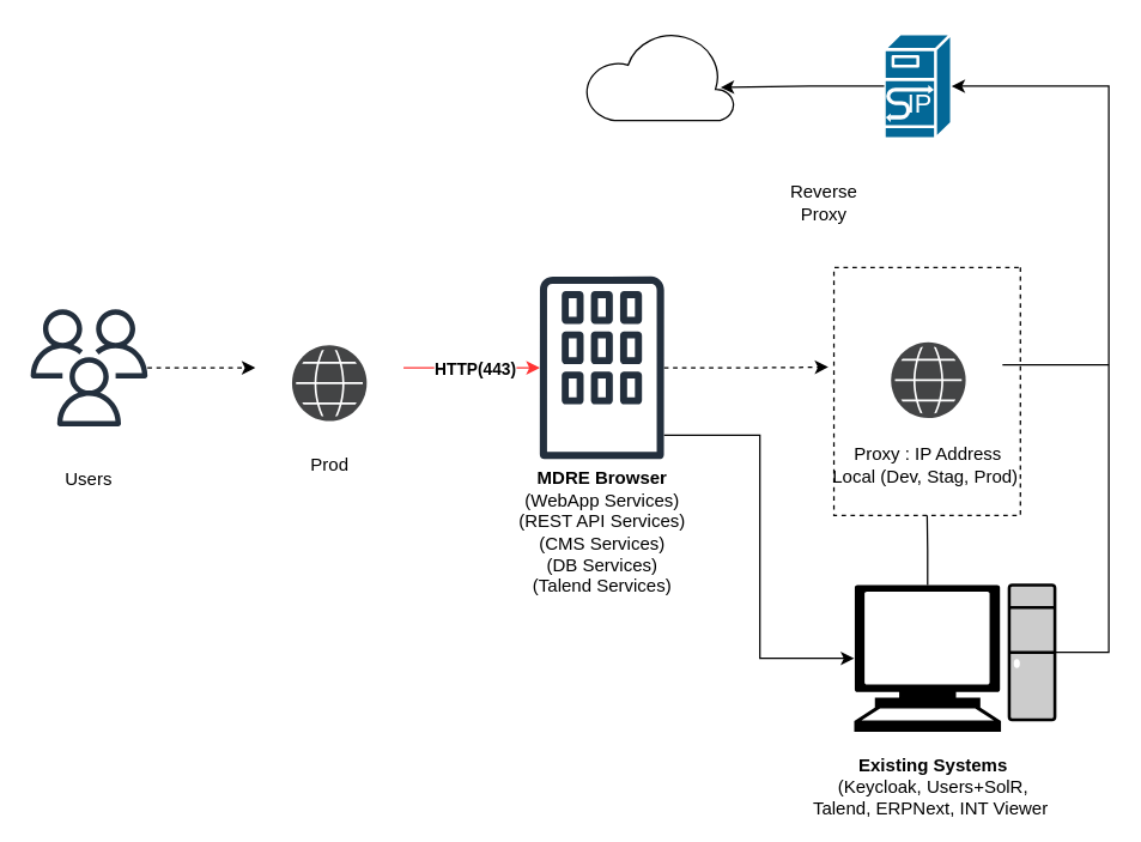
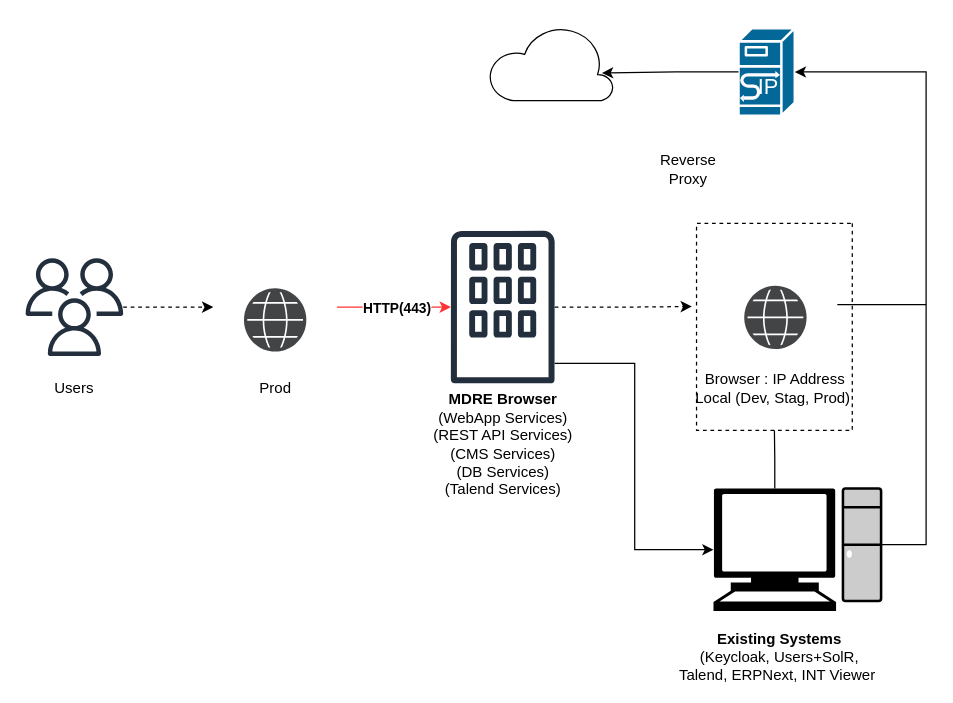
- <mxCell id="20" value="Proxy : IP Address Local (Dev, Stag, Prod)&amp;nbsp;" style="text;html=1;align=center;verticalAlign=middle;whiteSpace=wrap;rounded=0;" vertex="1" parent="1"><mxGeometry x="554.25" y="294.5" width="130.5" height="30" as="geometry" /></mxCell>
+ <mxCell id="20" value="Browser : IP Address Local (Dev, Stag, Prod)&amp;nbsp;" style="text;html=1;align=center;verticalAlign=middle;whiteSpace=wrap;rounded=0;" vertex="1" parent="1"><mxGeometry x="554.25" y="294.5" width="130.5" height="30" as="geometry" /></mxCell>
- <mxCell id="19" value="Users" style="text;html=1;align=center;verticalAlign=middle;whiteSpace=wrap;rounded=0;" vertex="1" parent="1"><mxGeometry x="29" y="304.5" width="60" height="30" as="geometry" /></mxCell>
+ <mxCell id="19" value="Users" style="text;html=1;align=center;verticalAlign=middle;whiteSpace=wrap;rounded=0;" vertex="1" parent="1"><mxGeometry x="29" y="294.5" width="60" height="30" as="geometry" /></mxCell>
